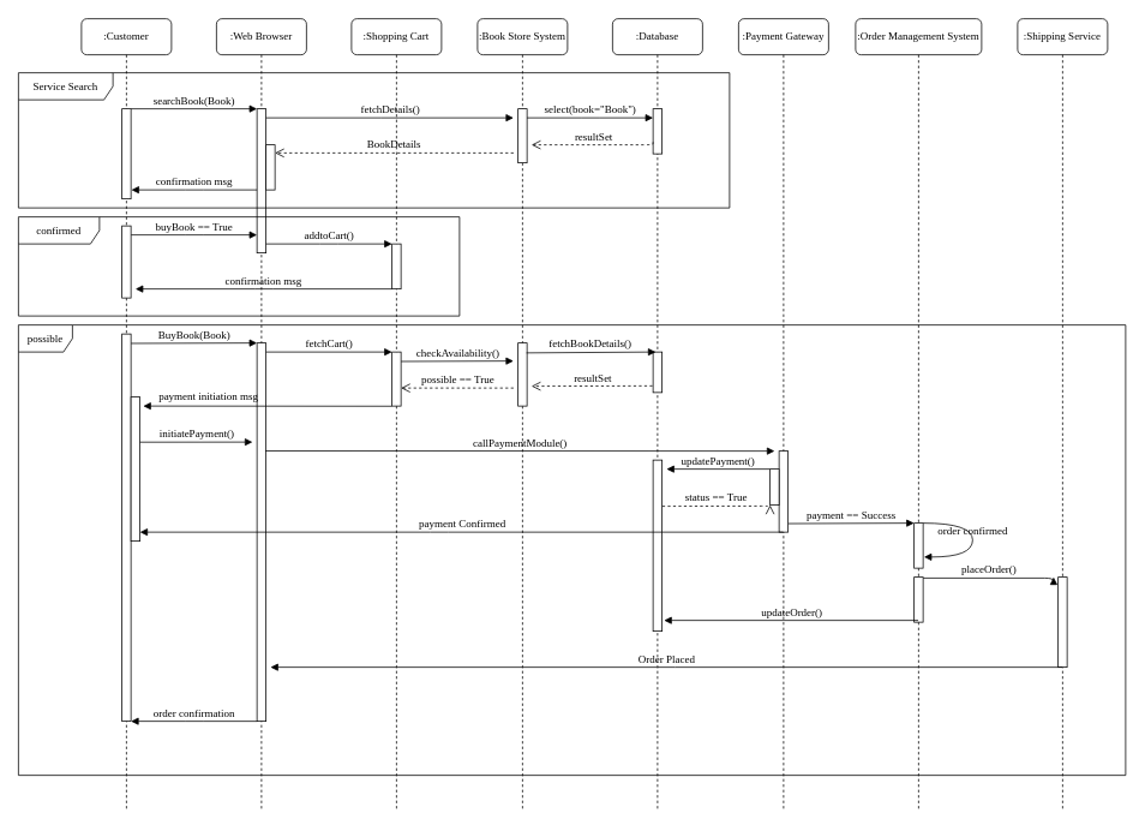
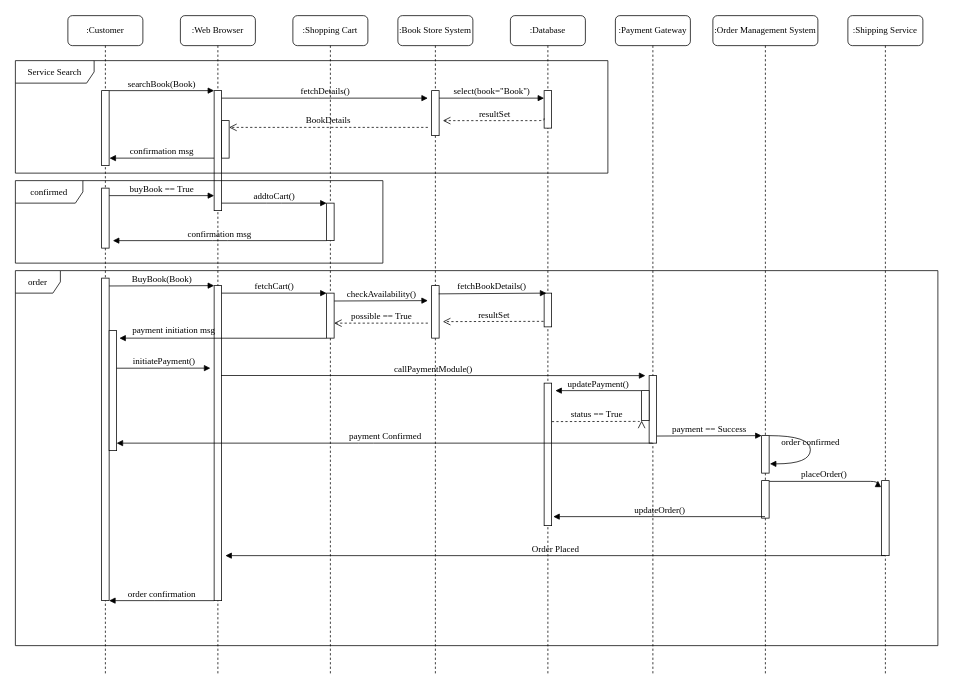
- <mxCell id="58" value="possible" style="shape=umlFrame;whiteSpace=wrap;html=1;pointerEvents=0;fontFamily=Verdana;fontSize=12;fontColor=default;labelBackgroundColor=none;" vertex="1" parent="1"><mxGeometry x="20" y="360" width="1230" height="500" as="geometry" /></mxCell>
+ <mxCell id="58" value="order" style="shape=umlFrame;whiteSpace=wrap;html=1;pointerEvents=0;fontFamily=Verdana;fontSize=12;fontColor=default;labelBackgroundColor=none;" vertex="1" parent="1"><mxGeometry x="20" y="360" width="1230" height="500" as="geometry" /></mxCell>
